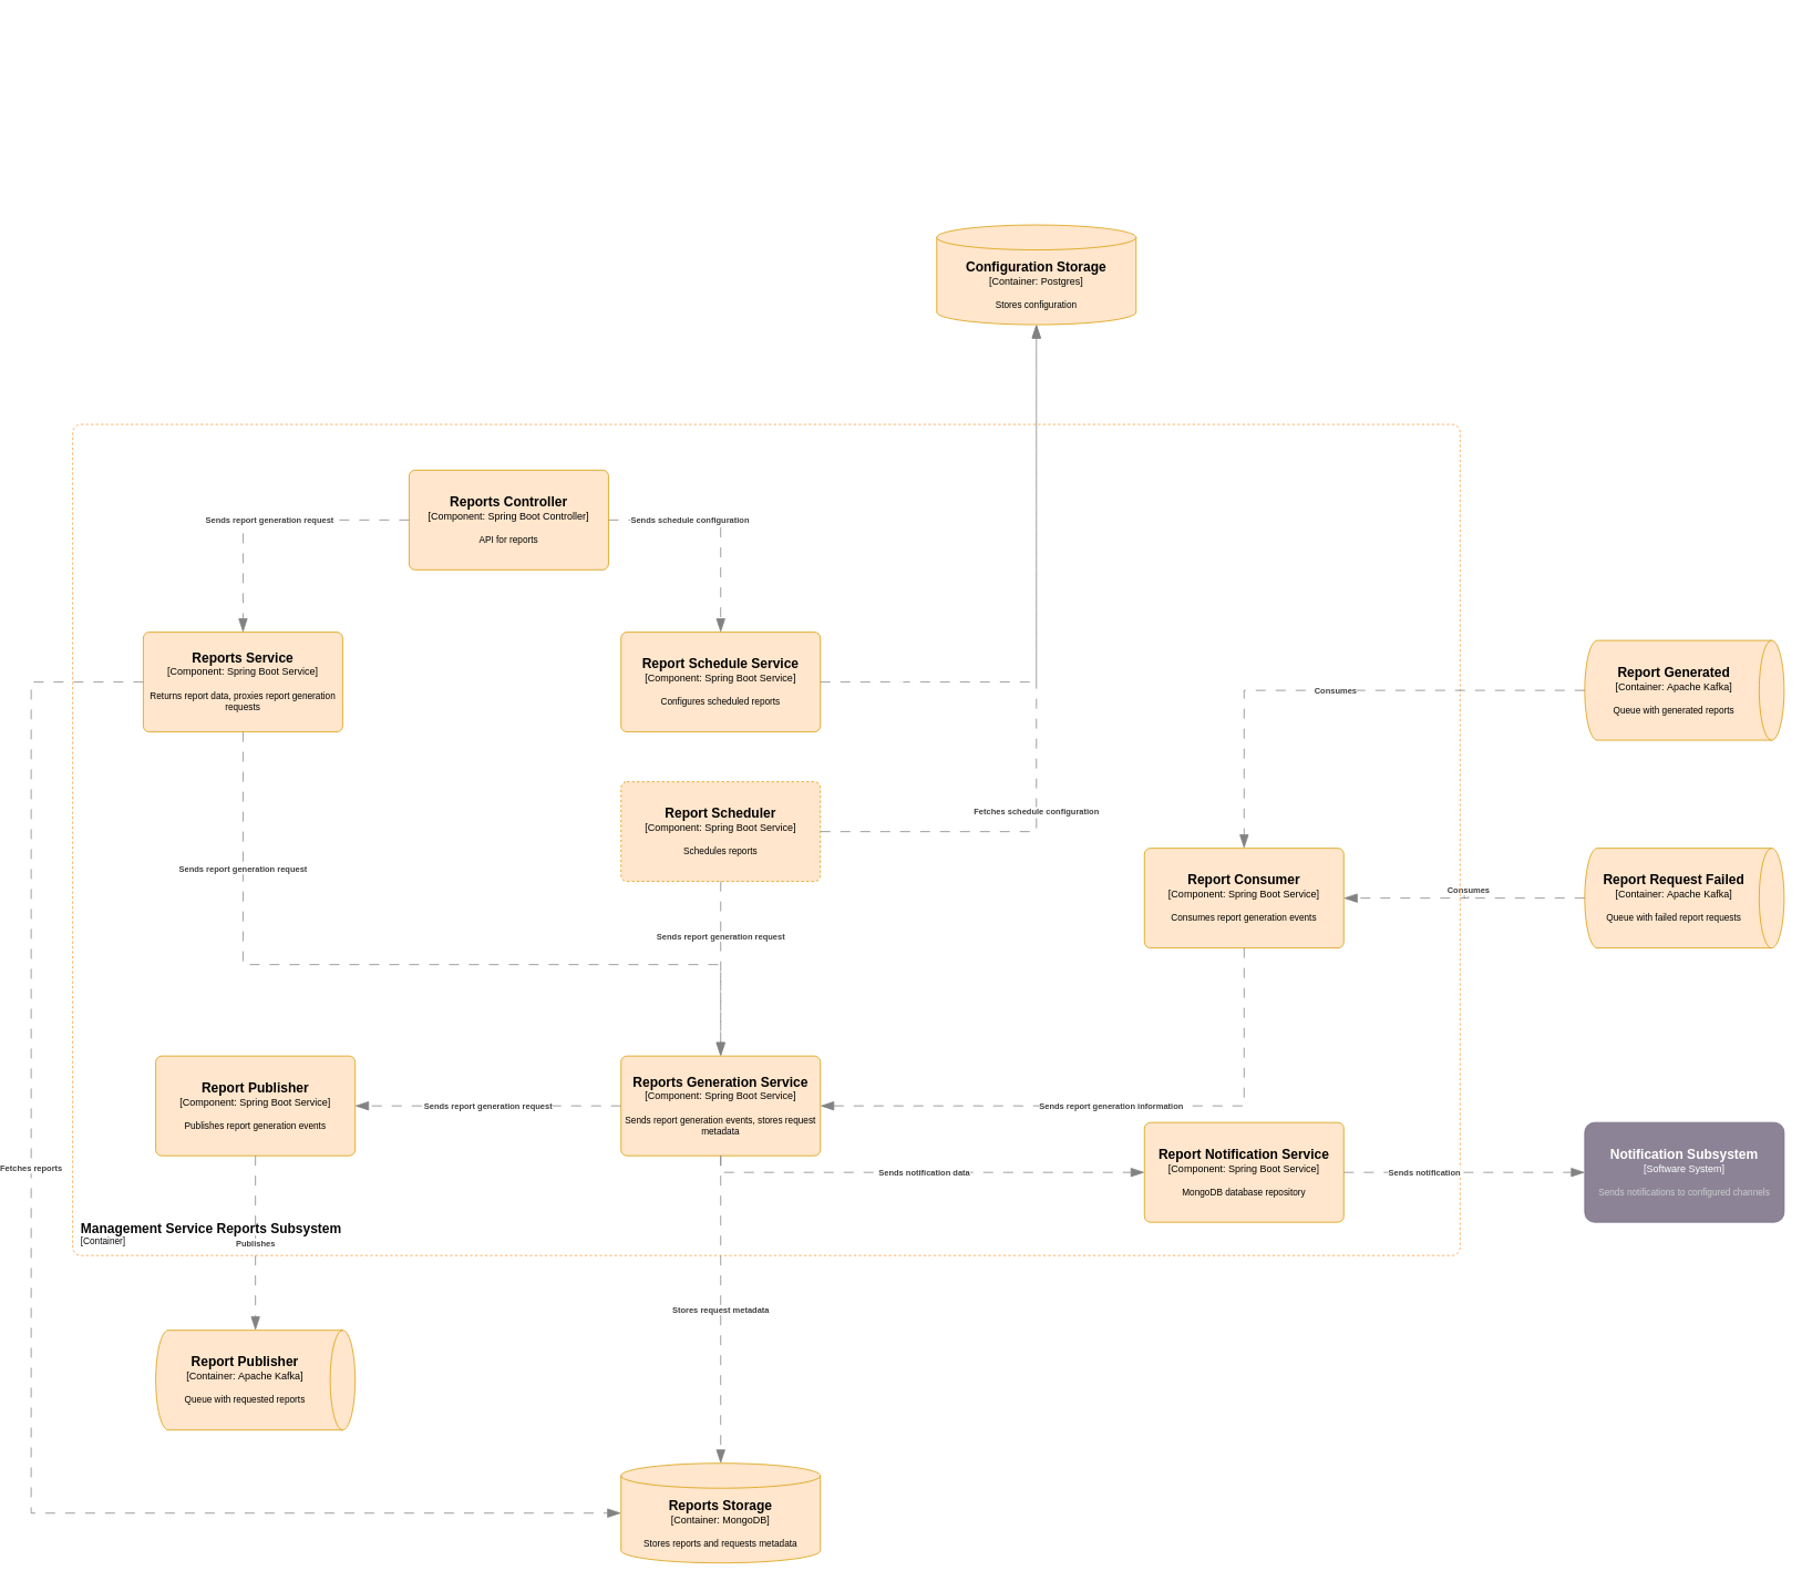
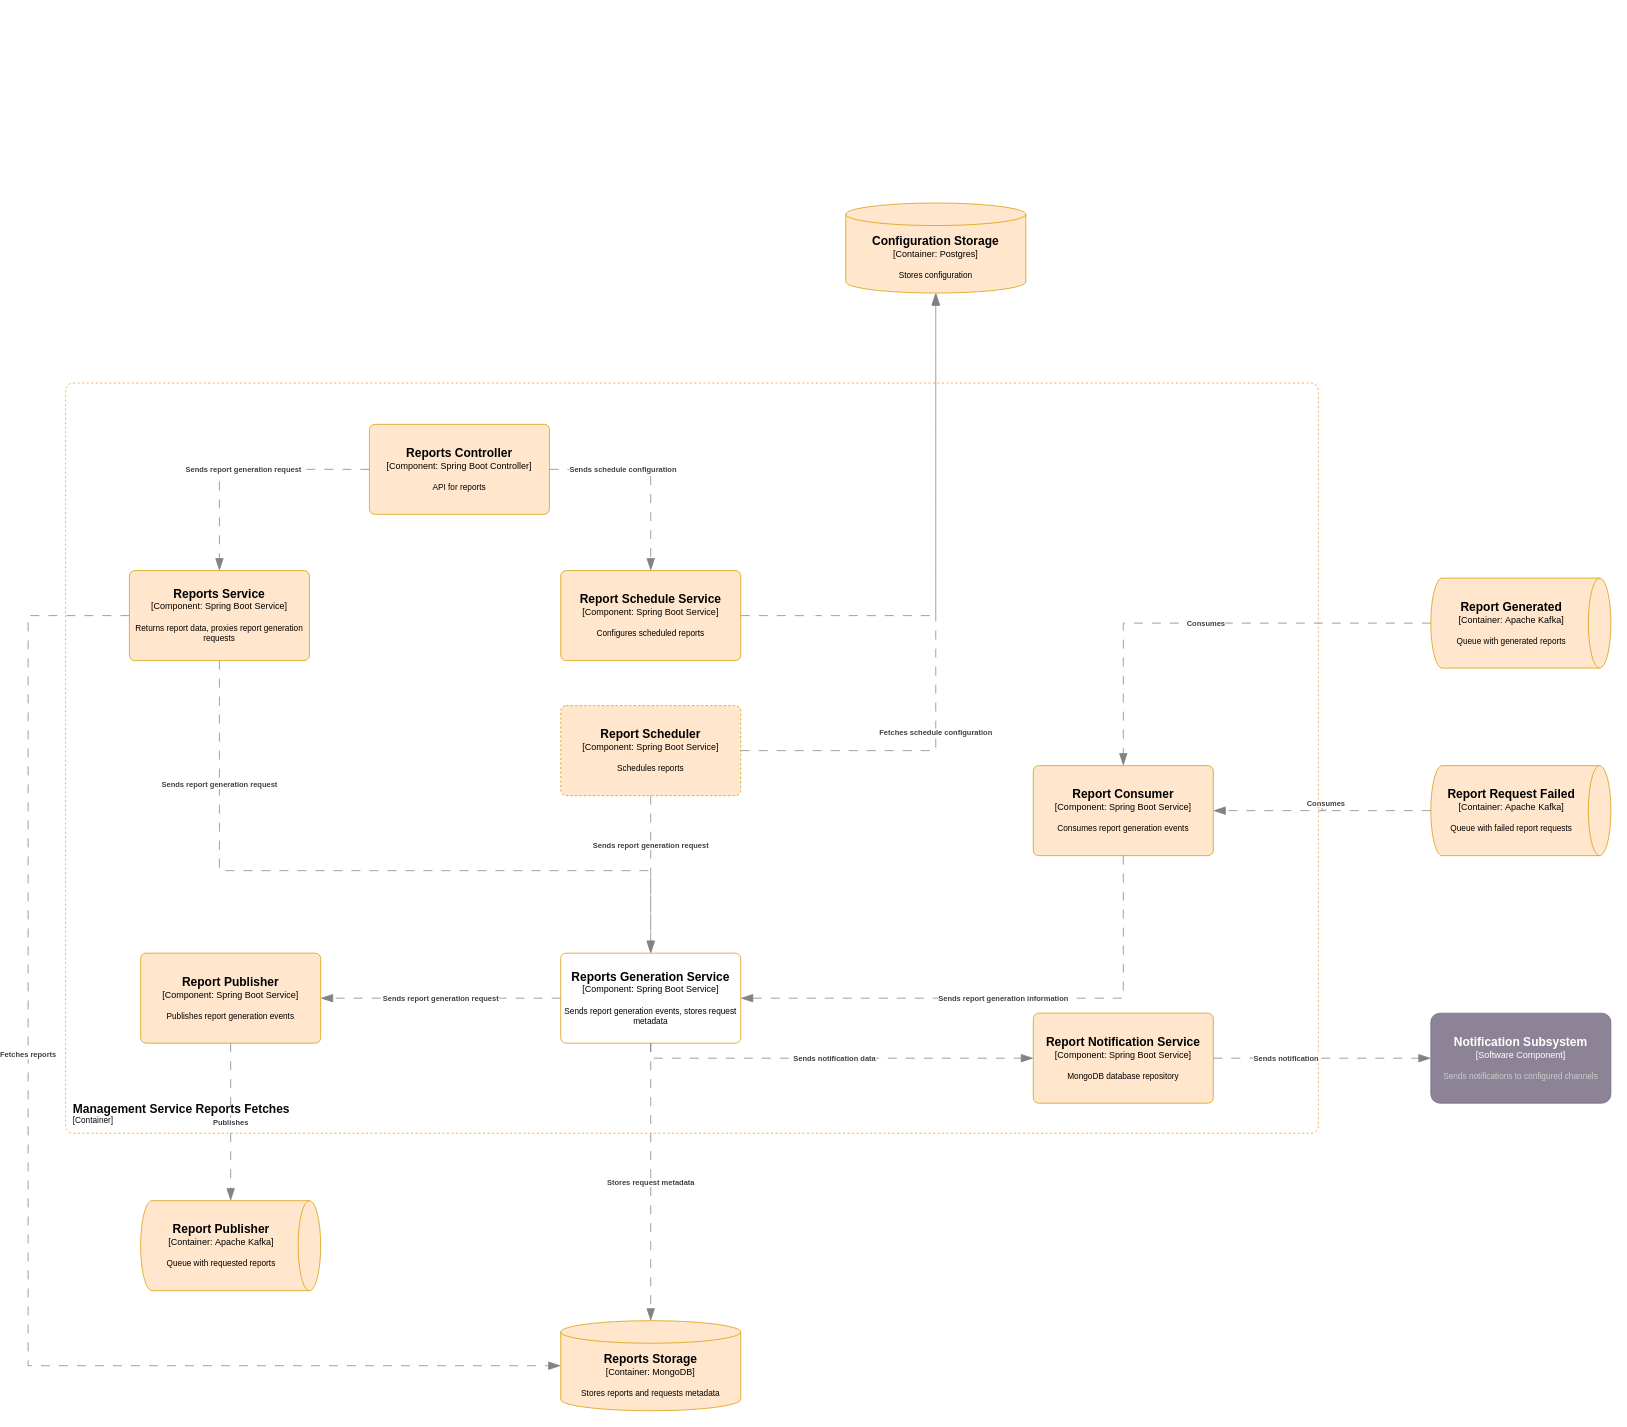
- <mxCell id="14" value="&lt;font style=&quot;font-size: 16px&quot;&gt;&lt;b&gt;Reports Generation Service&lt;/b&gt;&lt;/font&gt;&lt;div&gt;[Component: Spring Boot Service]&lt;/div&gt;&lt;br&gt;&lt;div&gt;&lt;font style=&quot;font-size: 11px&quot;&gt;Sends report generation events, stores request metadata&lt;/font&gt;&lt;/div&gt;" style="rounded=1;whiteSpace=wrap;html=1;labelBackgroundColor=none;fillColor=#ffe6cc;align=center;arcSize=6;strokeColor=#d79b00;metaEdit=1;resizable=0;points=[[0.25,0,0],[0.5,0,0],[0.75,0,0],[1,0.25,0],[1,0.5,0],[1,0.75,0],[0.75,1,0],[0.5,1,0],[0.25,1,0],[0,0.75,0],[0,0.5,0],[0,0.25,0]];" parent="1" vertex="1"><mxGeometry x="730" y="1270" width="240" height="120" as="geometry" /></mxCell>
+ <mxCell id="14" value="&lt;font style=&quot;font-size: 16px&quot;&gt;&lt;b&gt;Reports Generation Service&lt;/b&gt;&lt;/font&gt;&lt;div&gt;[Component: Spring Boot Service]&lt;/div&gt;&lt;br&gt;&lt;div&gt;&lt;font style=&quot;font-size: 11px&quot;&gt;Sends report generation events, stores request metadata&lt;/font&gt;&lt;/div&gt;" style="rounded=1;whiteSpace=wrap;html=1;labelBackgroundColor=none;fillColor=#ffffff;align=center;arcSize=6;strokeColor=#d79b00;metaEdit=1;resizable=0;points=[[0.25,0,0],[0.5,0,0],[0.75,0,0],[1,0.25,0],[1,0.5,0],[1,0.75,0],[0.75,1,0],[0.5,1,0],[0.25,1,0],[0,0.75,0],[0,0.5,0],[0,0.25,0]];" parent="1" vertex="1"><mxGeometry x="730" y="1270" width="240" height="120" as="geometry" /></mxCell>
- <mxCell id="27" value="&lt;font style=&quot;font-size: 16px&quot;&gt;&lt;b&gt;Notification Subsystem&lt;/b&gt;&lt;/font&gt;&lt;div&gt;[Software System]&lt;/div&gt;&lt;br&gt;&lt;div&gt;&lt;font style=&quot;font-size: 11px&quot;&gt;&lt;font color=&quot;#cccccc&quot;&gt;Sends notifications to configured channels&lt;/font&gt;&lt;/div&gt;" style="rounded=1;whiteSpace=wrap;html=1;labelBackgroundColor=none;fillColor=#8C8496;fontColor=#ffffff;align=center;arcSize=10;strokeColor=#736782;metaEdit=1;resizable=0;points=[[0.25,0,0],[0.5,0,0],[0.75,0,0],[1,0.25,0],[1,0.5,0],[1,0.75,0],[0.75,1,0],[0.5,1,0],[0.25,1,0],[0,0.75,0],[0,0.5,0],[0,0.25,0]];" parent="1" vertex="1"><mxGeometry x="1890" y="1350" width="240" height="120" as="geometry" /></mxCell>
+ <mxCell id="27" value="&lt;font style=&quot;font-size: 16px&quot;&gt;&lt;b&gt;Notification Subsystem&lt;/b&gt;&lt;/font&gt;&lt;div&gt;[Software Component]&lt;/div&gt;&lt;br&gt;&lt;div&gt;&lt;font style=&quot;font-size: 11px&quot;&gt;&lt;font color=&quot;#cccccc&quot;&gt;Sends notifications to configured channels&lt;/font&gt;&lt;/div&gt;" style="rounded=1;whiteSpace=wrap;html=1;labelBackgroundColor=none;fillColor=#8C8496;fontColor=#ffffff;align=center;arcSize=10;strokeColor=#736782;metaEdit=1;resizable=0;points=[[0.25,0,0],[0.5,0,0],[0.75,0,0],[1,0.25,0],[1,0.5,0],[1,0.75,0],[0.75,1,0],[0.5,1,0],[0.25,1,0],[0,0.75,0],[0,0.5,0],[0,0.25,0]];" parent="1" vertex="1"><mxGeometry x="1890" y="1350" width="240" height="120" as="geometry" /></mxCell>
- <mxCell id="11" value="&lt;font style=&quot;font-size: 16px&quot;&gt;&lt;b&gt;&lt;div style=&quot;text-align: left&quot;&gt;Management Service Reports Subsystem&lt;/div&gt;&lt;/b&gt;&lt;/font&gt;&lt;div style=&quot;text-align: left&quot;&gt;[Container]&lt;/div&gt;" style="rounded=1;fontSize=11;whiteSpace=wrap;html=1;dashed=1;arcSize=20;fillColor=none;strokeColor=#FF9933;labelBackgroundColor=none;align=left;verticalAlign=bottom;labelBorderColor=none;spacingTop=0;spacing=10;metaEdit=1;rotatable=0;perimeter=rectanglePerimeter;labelPadding=0;allowArrows=0;connectable=0;expand=0;recursiveResize=0;editable=1;pointerEvents=0;absoluteArcSize=1;points=[[0.25,0,0],[0.5,0,0],[0.75,0,0],[1,0.25,0],[1,0.5,0],[1,0.75,0],[0.75,1,0],[0.5,1,0],[0.25,1,0],[0,0.75,0],[0,0.5,0],[0,0.25,0]];fontColor=#080808;" parent="1" vertex="1"><mxGeometry x="70" y="510" width="1670" height="1000" as="geometry" /></mxCell>
+ <mxCell id="11" value="&lt;font style=&quot;font-size: 16px&quot;&gt;&lt;b&gt;&lt;div style=&quot;text-align: left&quot;&gt;Management Service Reports Fetches&lt;/div&gt;&lt;/b&gt;&lt;/font&gt;&lt;div style=&quot;text-align: left&quot;&gt;[Container]&lt;/div&gt;" style="rounded=1;fontSize=11;whiteSpace=wrap;html=1;dashed=1;arcSize=20;fillColor=none;strokeColor=#FF9933;labelBackgroundColor=none;align=left;verticalAlign=bottom;labelBorderColor=none;spacingTop=0;spacing=10;metaEdit=1;rotatable=0;perimeter=rectanglePerimeter;labelPadding=0;allowArrows=0;connectable=0;expand=0;recursiveResize=0;editable=1;pointerEvents=0;absoluteArcSize=1;points=[[0.25,0,0],[0.5,0,0],[0.75,0,0],[1,0.25,0],[1,0.5,0],[1,0.75,0],[0.75,1,0],[0.5,1,0],[0.25,1,0],[0,0.75,0],[0,0.5,0],[0,0.25,0]];fontColor=#080808;" parent="1" vertex="1"><mxGeometry x="70" y="510" width="1670" height="1000" as="geometry" /></mxCell>
